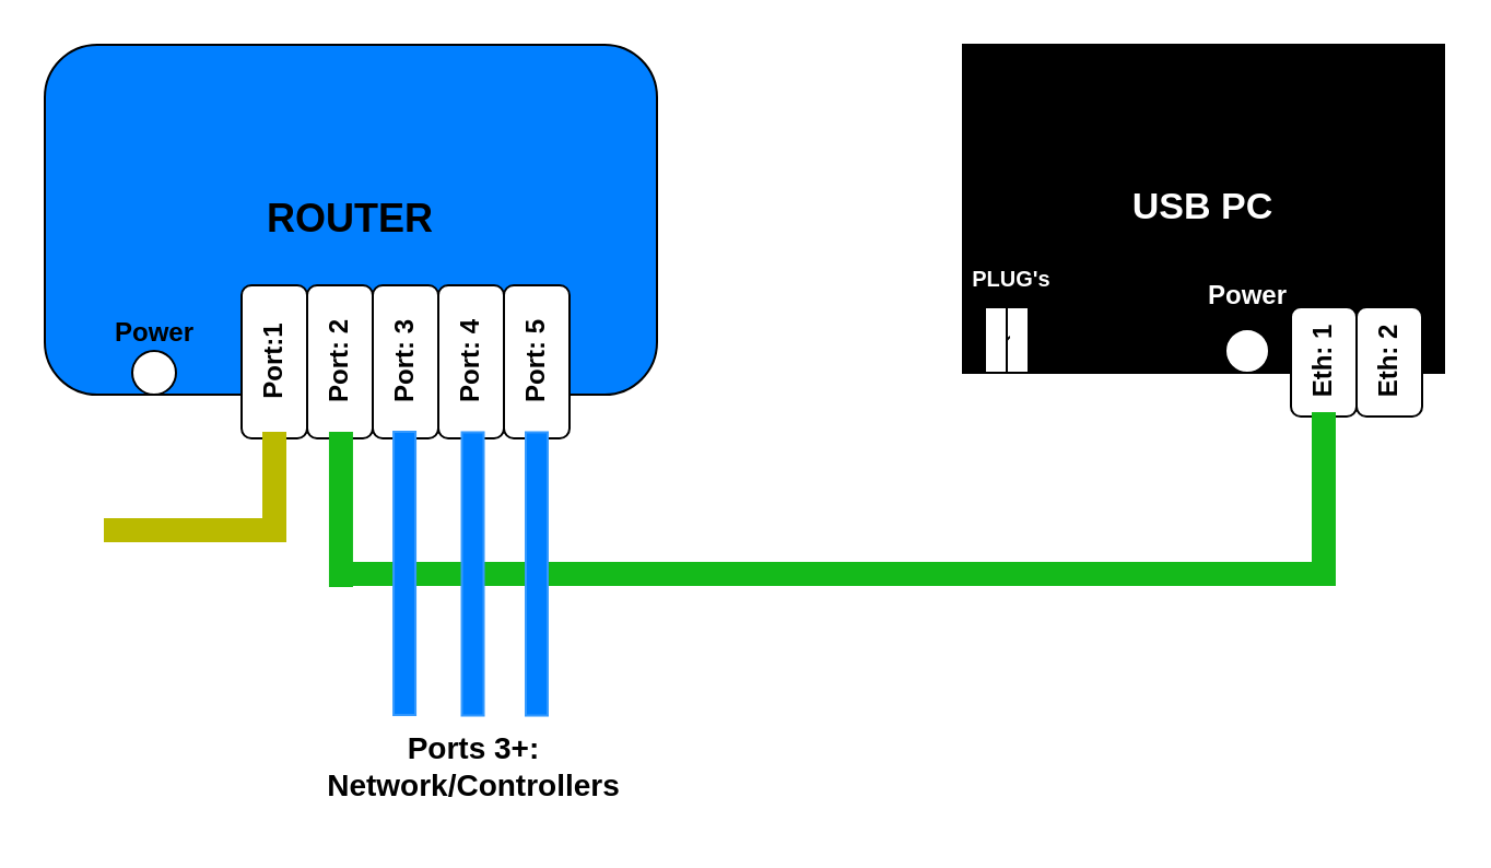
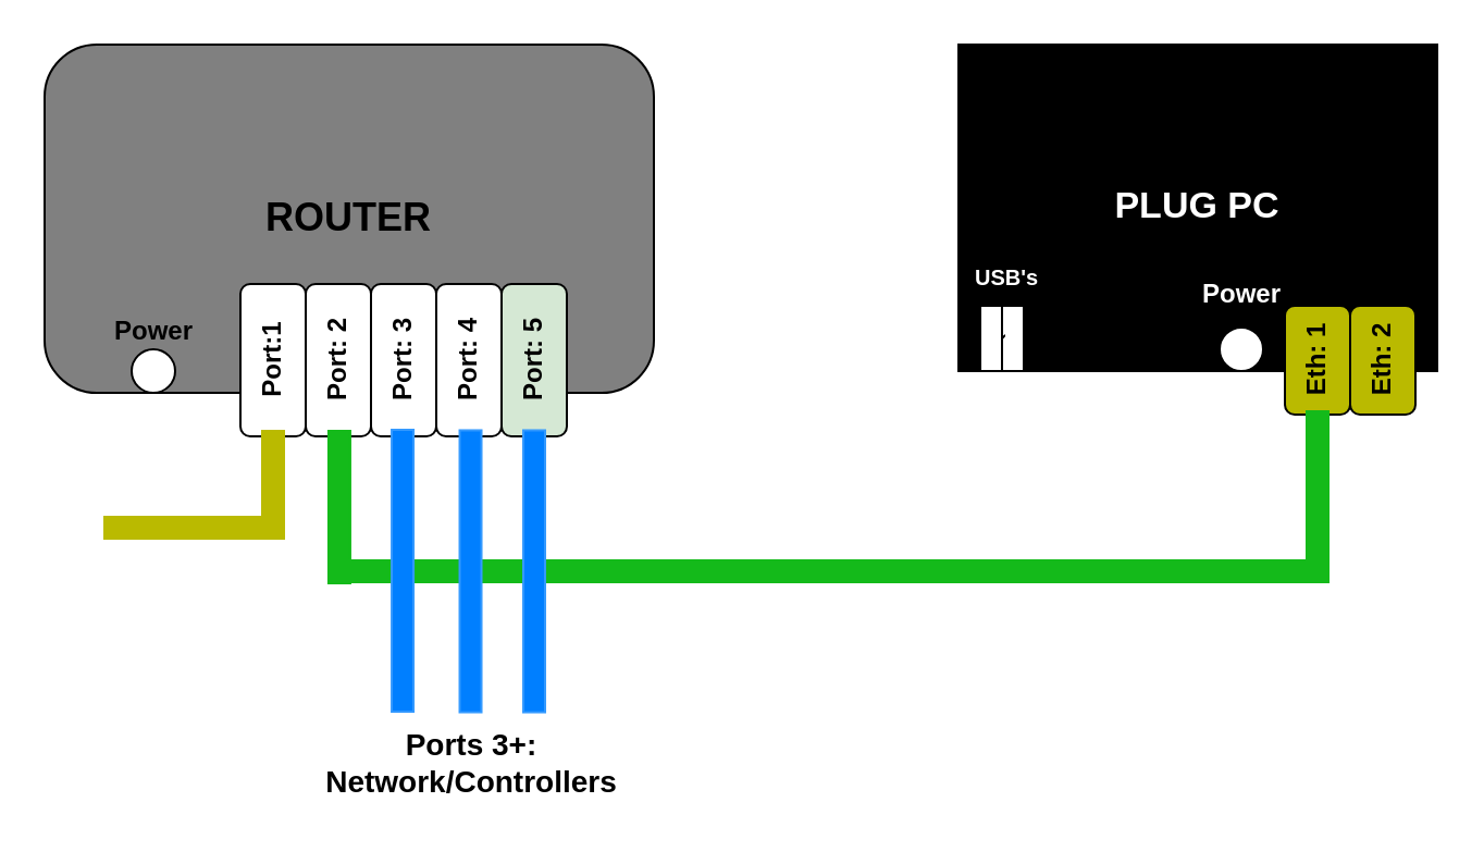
- <mxCell id="10" value="&lt;font style=&quot;font-size: 17px;&quot; color=&quot;#ffffff&quot;&gt;USB PC&lt;/font&gt;" style="rounded=0;whiteSpace=wrap;html=1;fontStyle=1;fillColor=#000000;" parent="1" vertex="1"><mxGeometry x="440" y="20" width="220" height="150" as="geometry" /></mxCell>
+ <mxCell id="10" value="&lt;font style=&quot;font-size: 17px;&quot; color=&quot;#ffffff&quot;&gt;PLUG PC&lt;/font&gt;" style="rounded=0;whiteSpace=wrap;html=1;fontStyle=1;fillColor=#000000;" parent="1" vertex="1"><mxGeometry x="440" y="20" width="220" height="150" as="geometry" /></mxCell>
- <mxCell id="2" value="&lt;font style=&quot;font-size: 18px;&quot;&gt;ROUTER&lt;/font&gt;" style="rounded=1;whiteSpace=wrap;html=1;fontStyle=1;fillColor=#007fff;" parent="1" vertex="1"><mxGeometry x="20" y="20" width="280" height="160" as="geometry" /></mxCell>
+ <mxCell id="2" value="&lt;font style=&quot;font-size: 18px;&quot;&gt;ROUTER&lt;/font&gt;" style="rounded=1;whiteSpace=wrap;html=1;fontStyle=1;fillColor=#808080;" parent="1" vertex="1"><mxGeometry x="20" y="20" width="280" height="160" as="geometry" /></mxCell>
- <mxCell id="17" value="&lt;font color=&quot;#ffffff&quot; style=&quot;font-size: 10px;&quot;&gt;PLUG's&lt;/font&gt;" style="text;html=1;align=center;verticalAlign=middle;resizable=0;points=[];autosize=1;strokeColor=none;fillColor=none;fontStyle=1" parent="1" vertex="1"><mxGeometry x="437" y="112" width="50" height="30" as="geometry" /></mxCell>
+ <mxCell id="17" value="&lt;font color=&quot;#ffffff&quot; style=&quot;font-size: 10px;&quot;&gt;USB's&lt;/font&gt;" style="text;html=1;align=center;verticalAlign=middle;resizable=0;points=[];autosize=1;strokeColor=none;fillColor=none;fontStyle=1" parent="1" vertex="1"><mxGeometry x="437" y="112" width="50" height="30" as="geometry" /></mxCell>
- <mxCell id="7" value="Port: 5" style="rounded=1;whiteSpace=wrap;html=1;rotation=-90;fontStyle=1" parent="1" vertex="1"><mxGeometry x="210" y="150" width="70" height="30" as="geometry" /></mxCell>
+ <mxCell id="7" value="Port: 5" style="rounded=1;whiteSpace=wrap;html=1;rotation=-90;fontStyle=1;fillColor=#d5e8d4;" parent="1" vertex="1"><mxGeometry x="210" y="150" width="70" height="30" as="geometry" /></mxCell>
- <mxCell id="11" value="Eth: 1" style="rounded=1;whiteSpace=wrap;html=1;rotation=-90;fontStyle=1" parent="1" vertex="1"><mxGeometry x="580" y="150" width="50" height="30" as="geometry" /></mxCell>
+ <mxCell id="11" value="Eth: 1" style="rounded=1;whiteSpace=wrap;html=1;rotation=-90;fontStyle=1;fillColor=#baba00;" parent="1" vertex="1"><mxGeometry x="580" y="150" width="50" height="30" as="geometry" /></mxCell>
- <mxCell id="12" value="Eth: 2" style="rounded=1;whiteSpace=wrap;html=1;rotation=-90;fontStyle=1" parent="1" vertex="1"><mxGeometry x="610" y="150" width="50" height="30" as="geometry" /></mxCell>
+ <mxCell id="12" value="Eth: 2" style="rounded=1;whiteSpace=wrap;html=1;rotation=-90;fontStyle=1;fillColor=#baba00;" parent="1" vertex="1"><mxGeometry x="610" y="150" width="50" height="30" as="geometry" /></mxCell>
